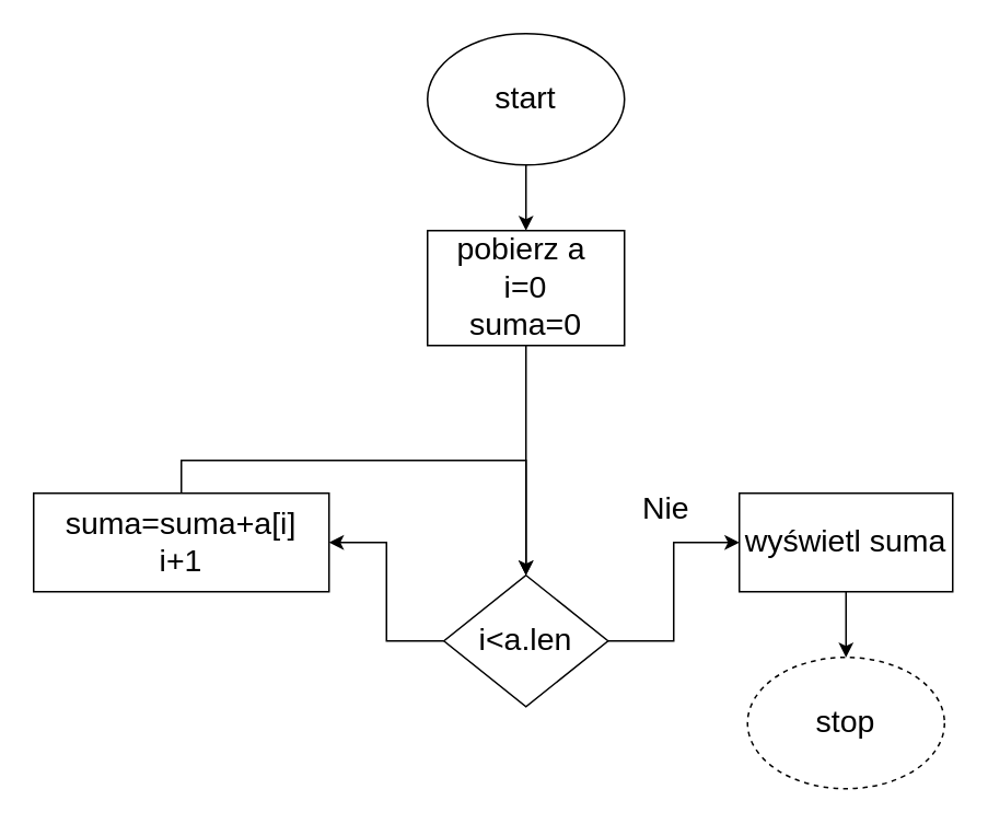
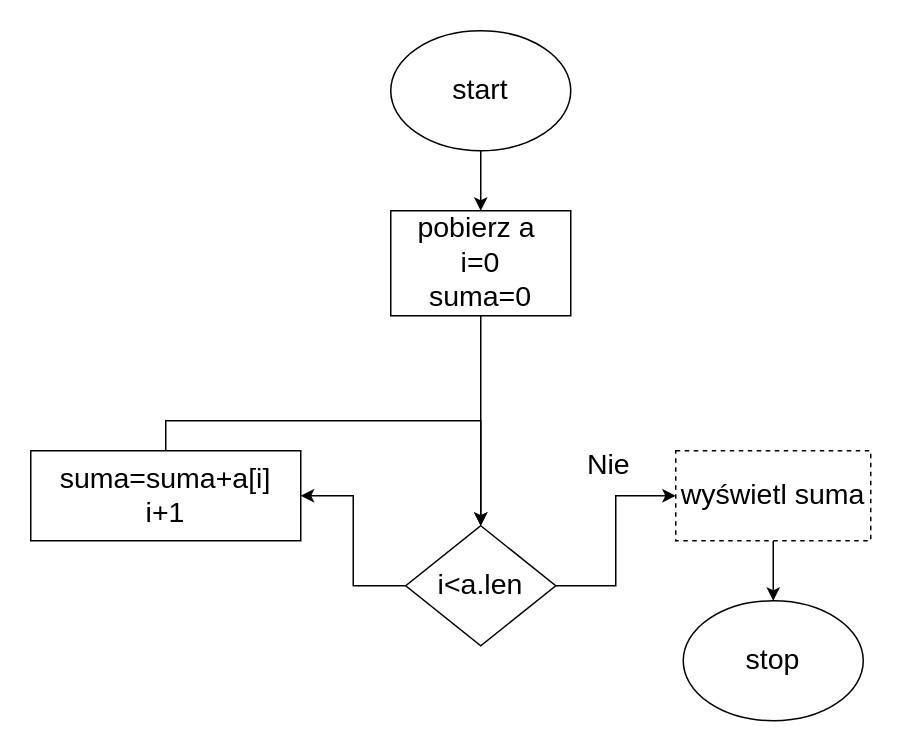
- <mxCell id="13" value="wyświetl suma" style="rounded=0;whiteSpace=wrap;html=1;fontSize=19;" vertex="1" parent="1"><mxGeometry x="450" y="300" width="130" height="60" as="geometry" /></mxCell>
+ <mxCell id="13" value="wyświetl suma" style="rounded=0;whiteSpace=wrap;html=1;fontSize=19;dashed=1;" vertex="1" parent="1"><mxGeometry x="450" y="300" width="130" height="60" as="geometry" /></mxCell>
- <mxCell id="4" value="stop" style="ellipse;whiteSpace=wrap;html=1;fontSize=19;dashed=1;" vertex="1" parent="1"><mxGeometry x="455" y="400" width="120" height="80" as="geometry" /></mxCell>
+ <mxCell id="4" value="stop" style="ellipse;whiteSpace=wrap;html=1;fontSize=19;" vertex="1" parent="1"><mxGeometry x="455" y="400" width="120" height="80" as="geometry" /></mxCell>
